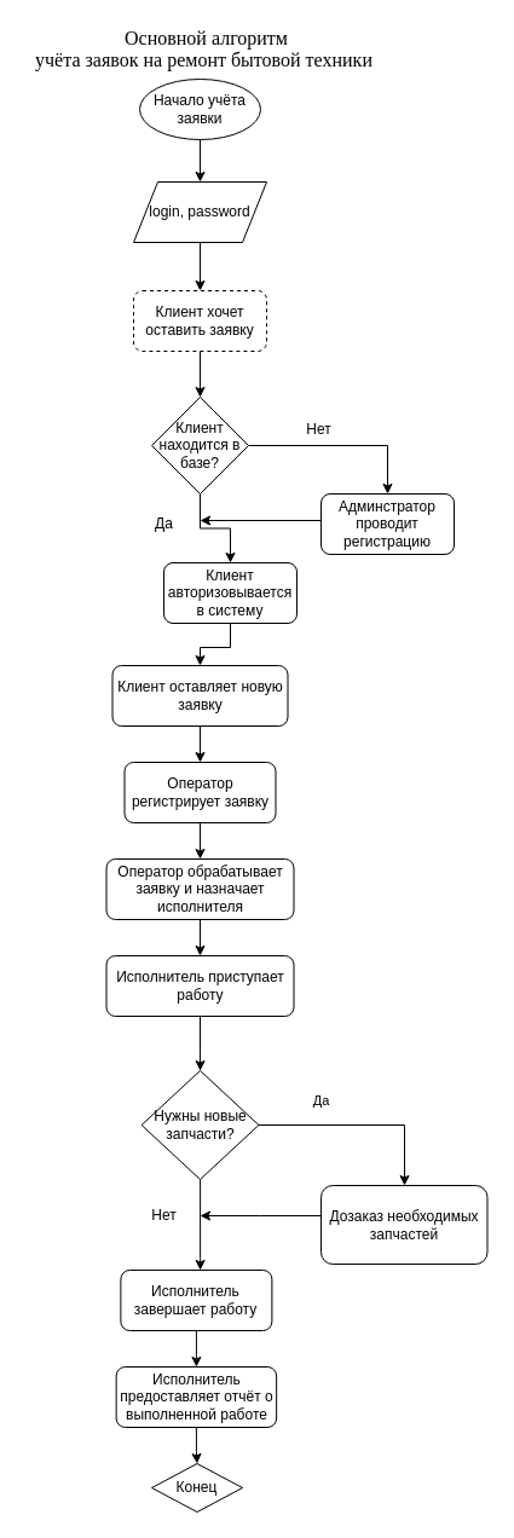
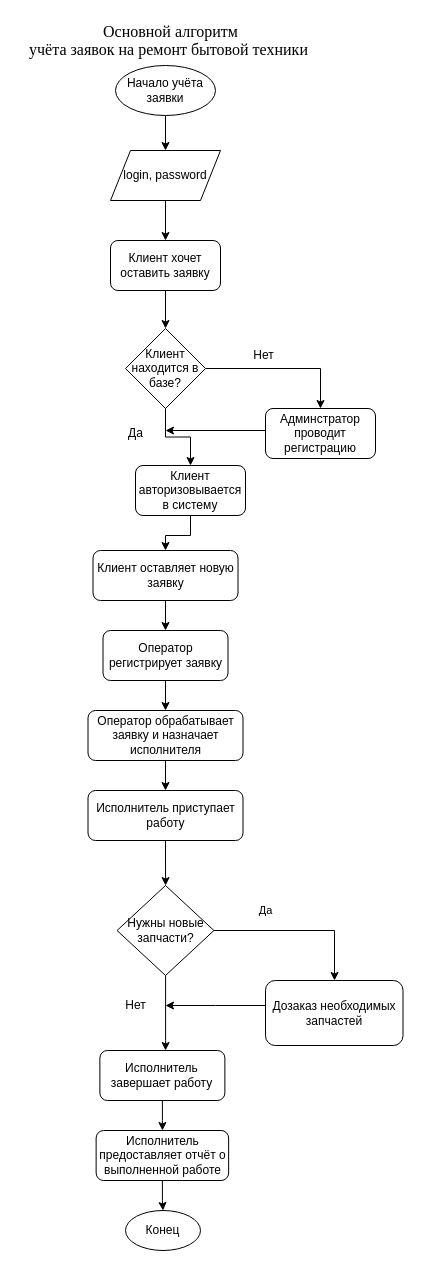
- <mxCell id="10" value="Клиент хочет оставить заявку" style="rounded=1;whiteSpace=wrap;html=1;dashed=1;" parent="1" vertex="1"><mxGeometry x="110" y="240" width="110" height="50" as="geometry" /></mxCell>
+ <mxCell id="10" value="Клиент хочет оставить заявку" style="rounded=1;whiteSpace=wrap;html=1;" parent="1" vertex="1"><mxGeometry x="110" y="240" width="110" height="50" as="geometry" /></mxCell>
- <mxCell id="34" value="Конец" style="rhombus;whiteSpace=wrap;html=1;" parent="1" vertex="1"><mxGeometry x="125" y="1210" width="75" height="40" as="geometry" /></mxCell>
+ <mxCell id="34" value="Конец" style="ellipse;whiteSpace=wrap;html=1;" parent="1" vertex="1"><mxGeometry x="125" y="1210" width="75" height="40" as="geometry" /></mxCell>
